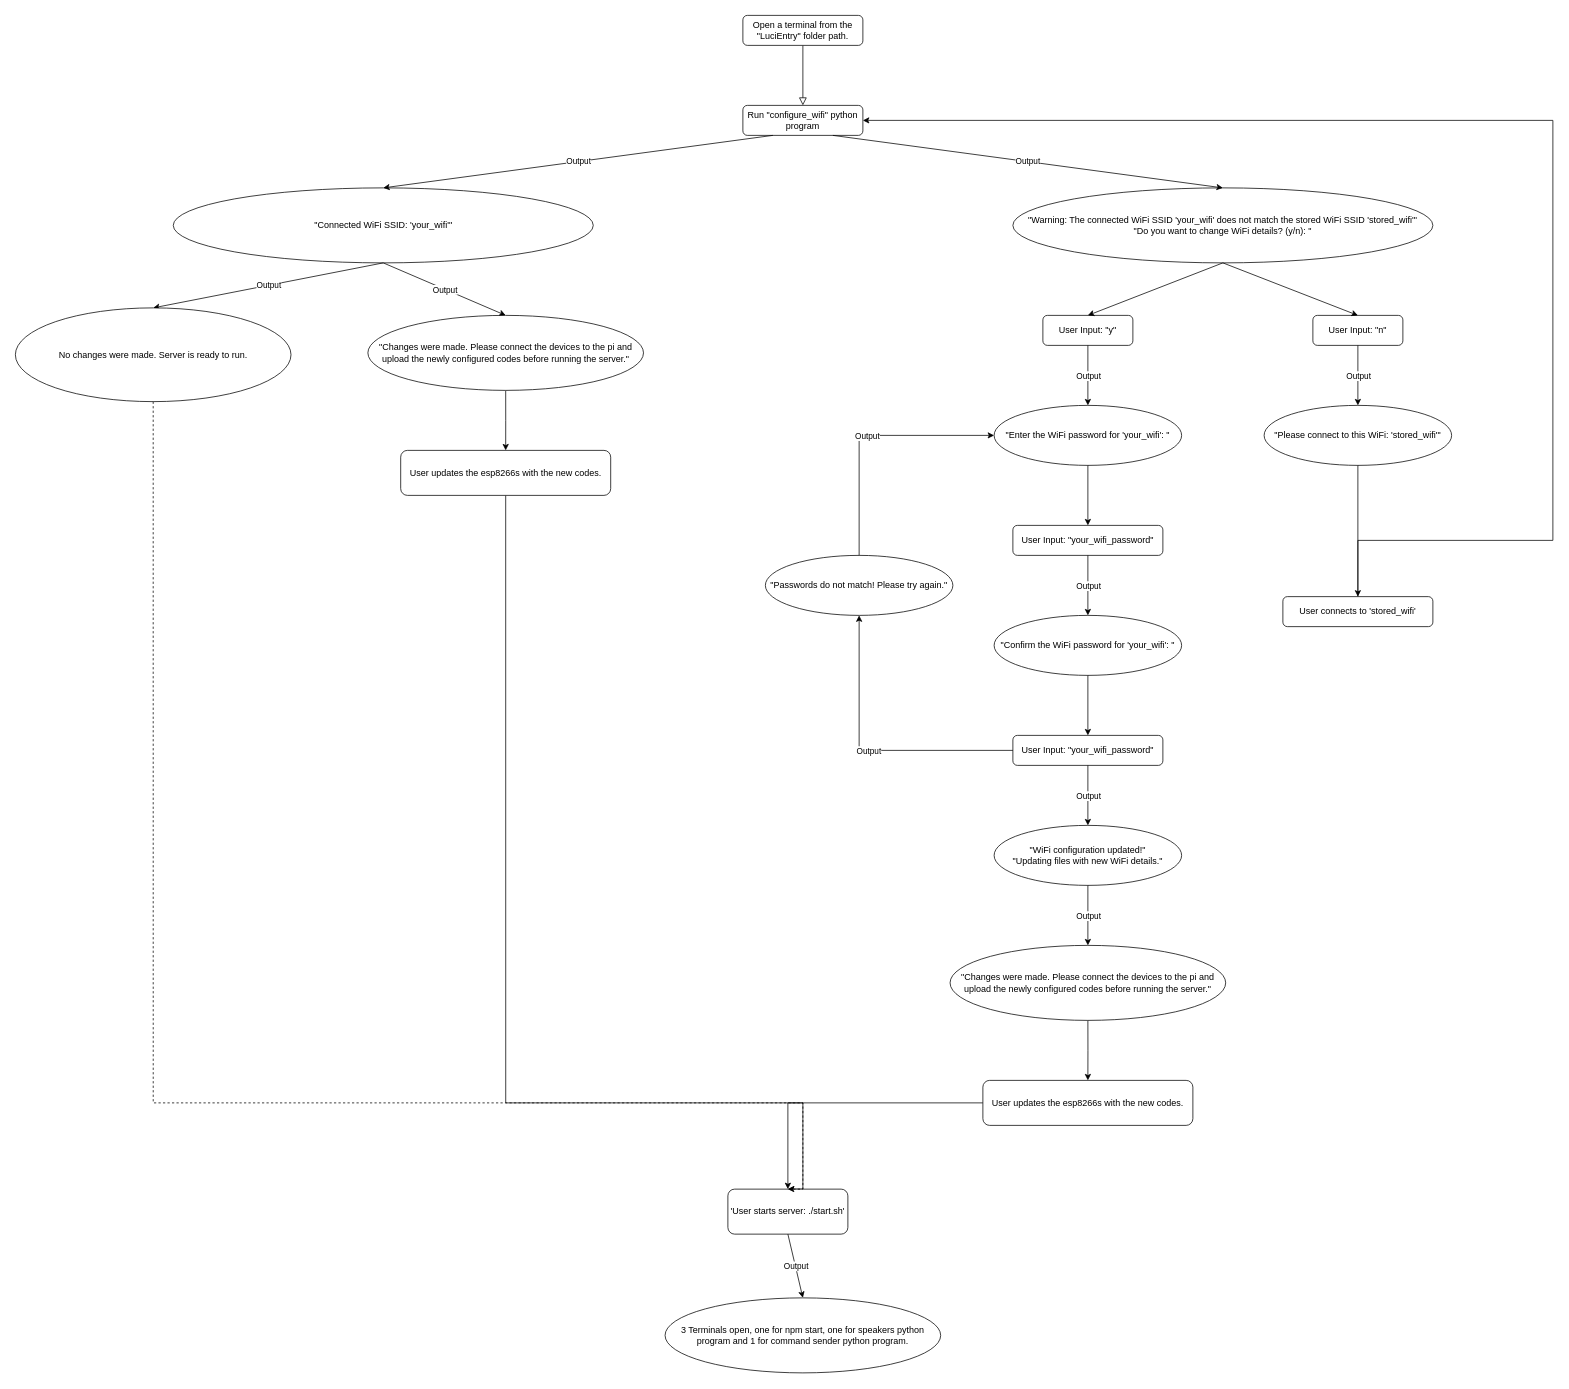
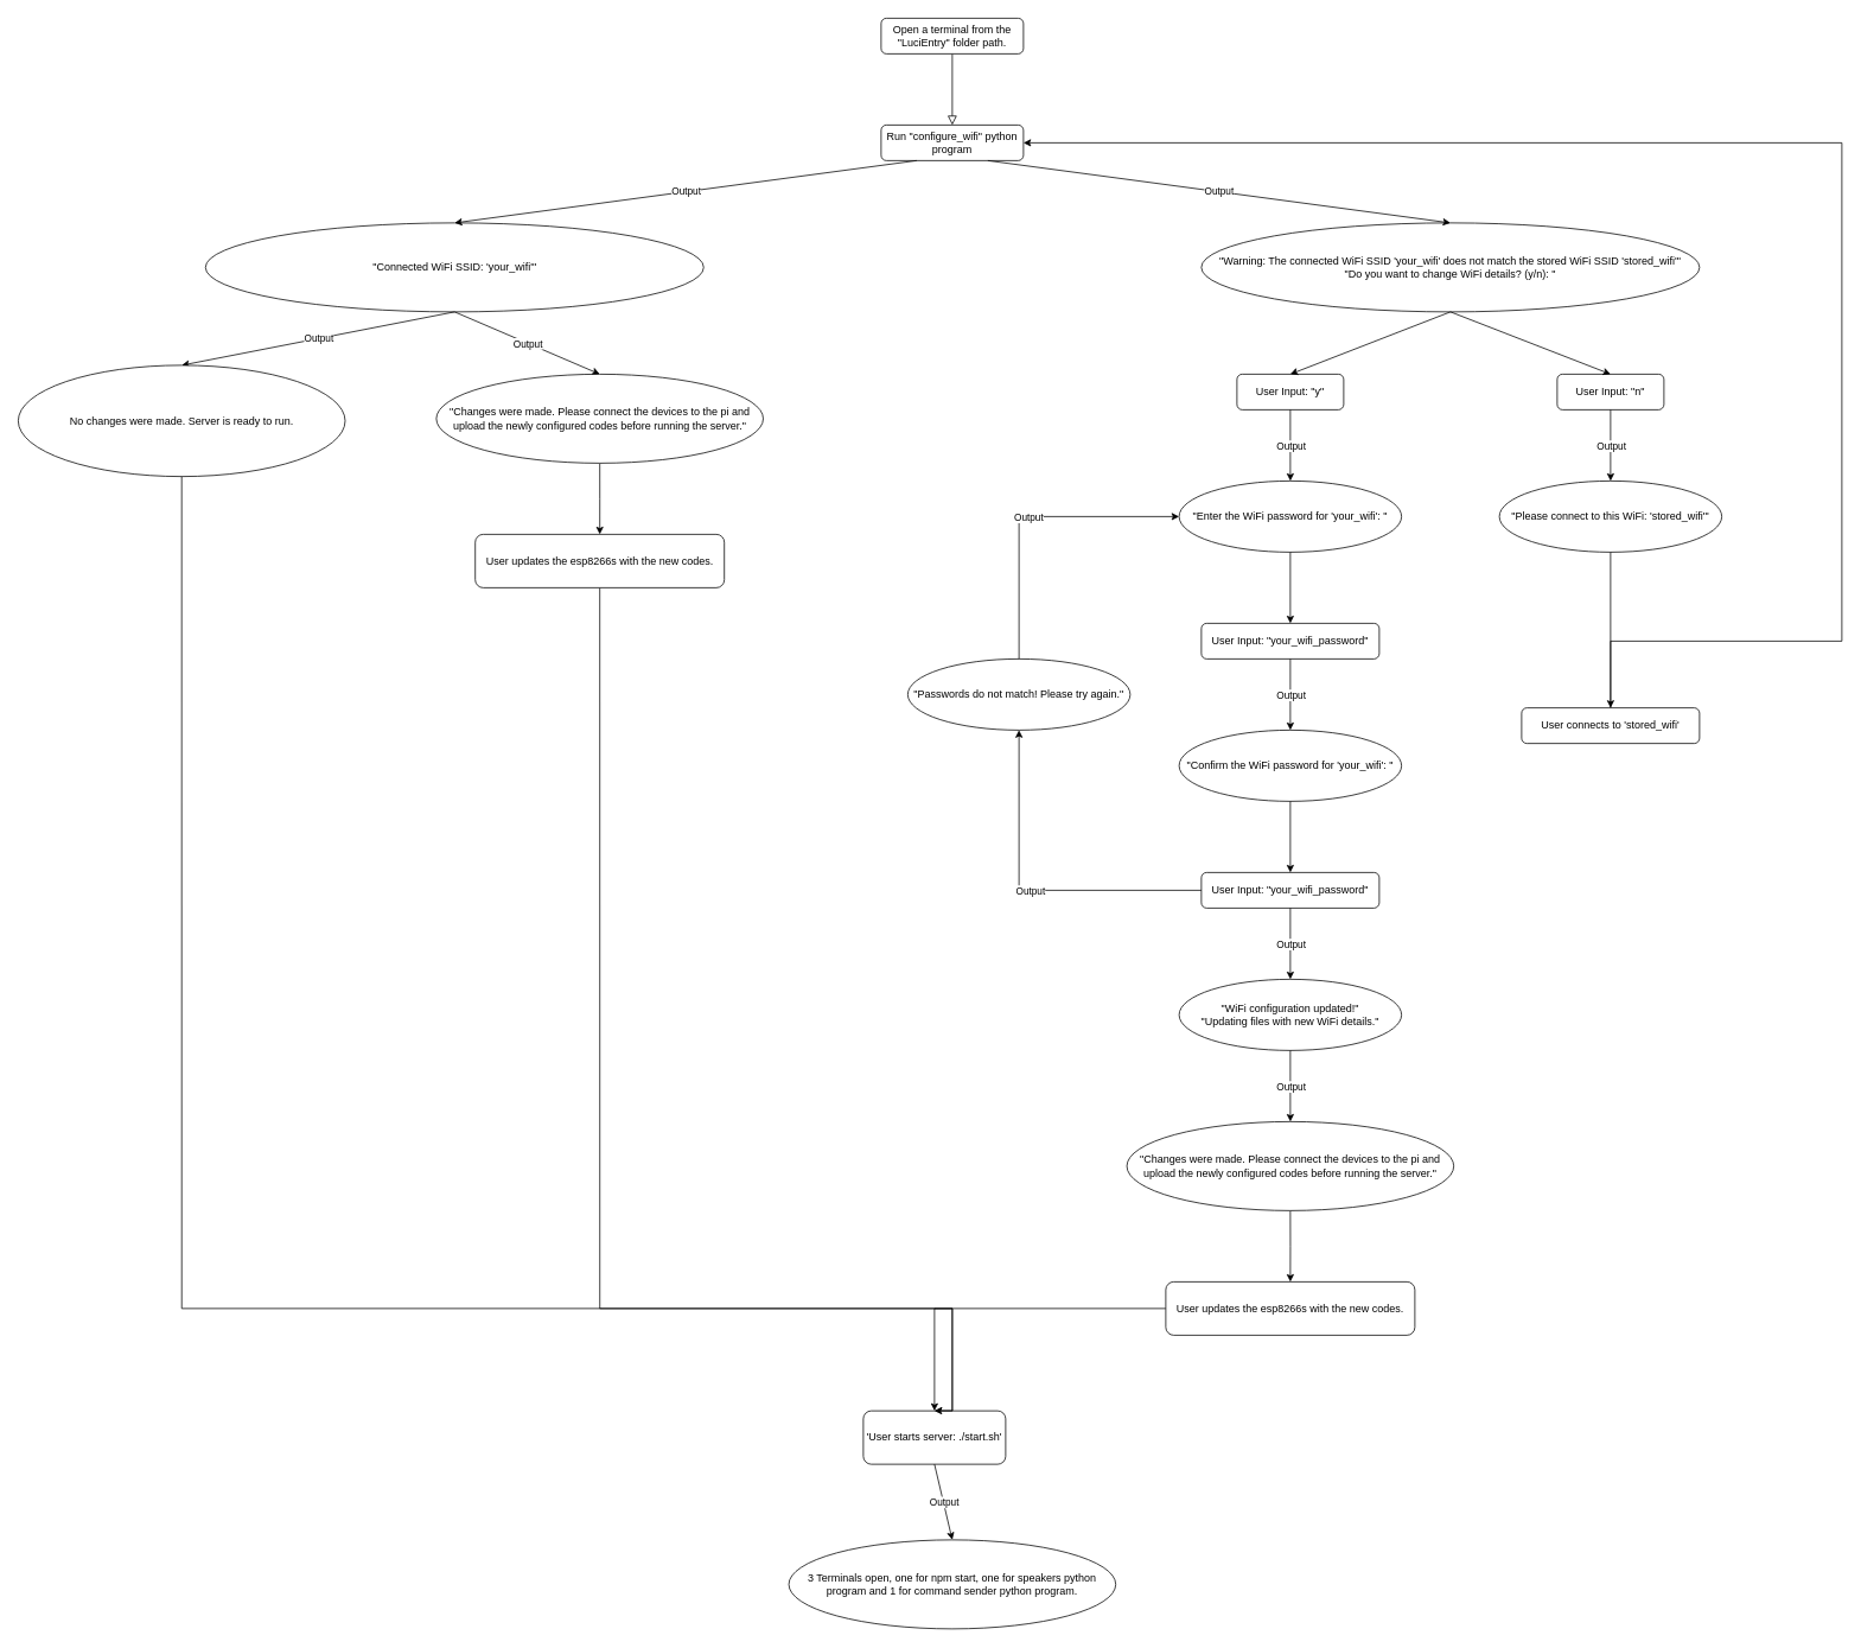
- <mxCell id="58" style="edgeStyle=orthogonalEdgeStyle;rounded=0;orthogonalLoop=1;jettySize=auto;html=1;entryX=0.5;entryY=0;entryDx=0;entryDy=0;exitX=0.5;exitY=1;exitDx=0;exitDy=0;dashed=1;" edge="1" parent="1" target="51" source="57"><mxGeometry relative="1" as="geometry"><mxPoint x="160" y="560" as="sourcePoint" /><mxPoint x="203.75" y="580" as="targetPoint" /><Array as="points"><mxPoint x="204" y="1470" /><mxPoint x="1070" y="1470" /></Array></mxGeometry></mxCell>
+ <mxCell id="58" style="edgeStyle=orthogonalEdgeStyle;rounded=0;orthogonalLoop=1;jettySize=auto;html=1;entryX=0.5;entryY=0;entryDx=0;entryDy=0;exitX=0.5;exitY=1;exitDx=0;exitDy=0;" edge="1" parent="1" target="51" source="57"><mxGeometry relative="1" as="geometry"><mxPoint x="160" y="560" as="sourcePoint" /><mxPoint x="203.75" y="580" as="targetPoint" /><Array as="points"><mxPoint x="204" y="1470" /><mxPoint x="1070" y="1470" /></Array></mxGeometry></mxCell>
